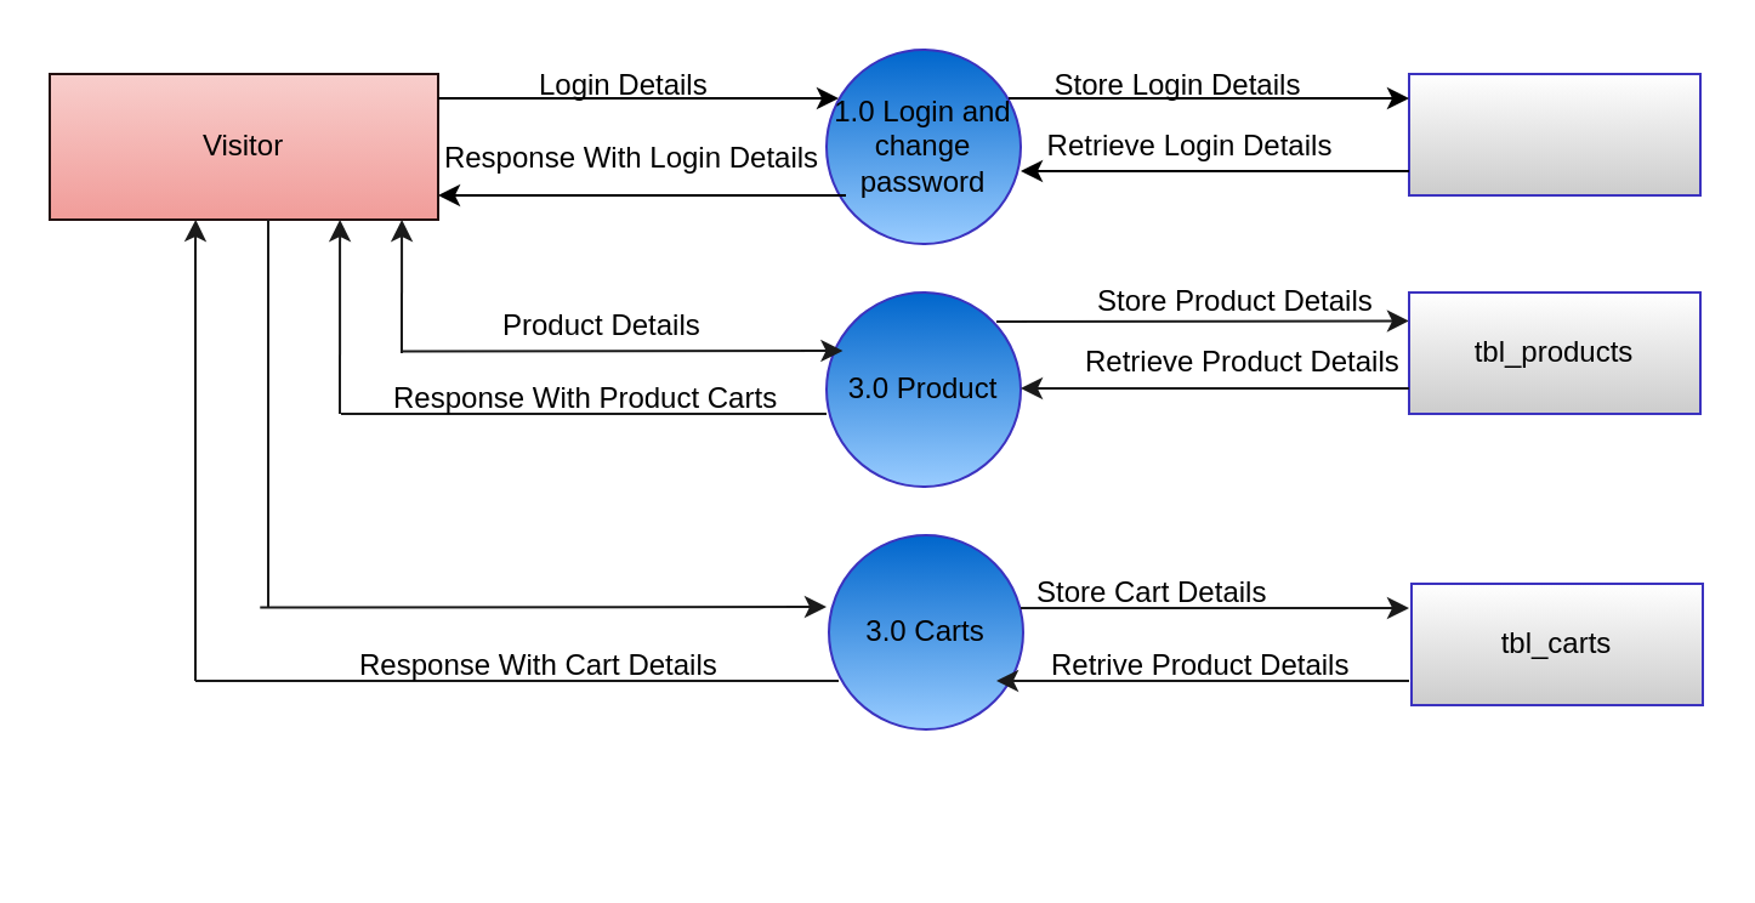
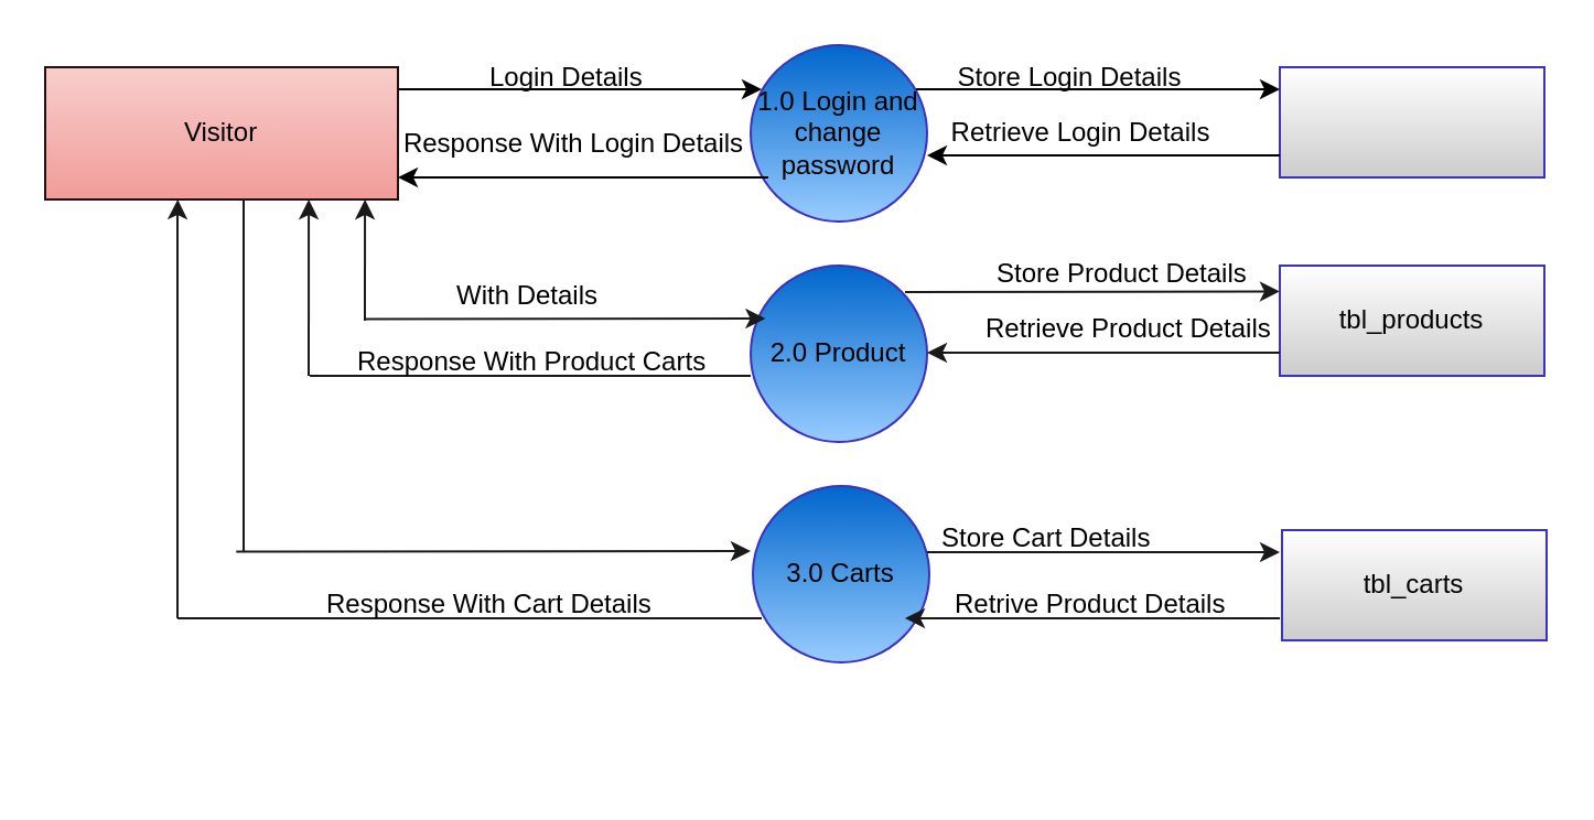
- <mxCell id="37" value="Product Details" style="text;whiteSpace=wrap;html=1;" parent="1" vertex="1"><mxGeometry x="205" y="120" width="110" height="40" as="geometry" /></mxCell>
+ <mxCell id="37" value="With Details" style="text;whiteSpace=wrap;html=1;" parent="1" vertex="1"><mxGeometry x="205" y="120" width="110" height="40" as="geometry" /></mxCell>
- <mxCell id="16" value="3.0 Product" style="ellipse;whiteSpace=wrap;html=1;aspect=fixed;strokeColor=#3B32BF;fillColor=#0066CC;gradientColor=#99CCFF;" parent="1" vertex="1"><mxGeometry x="340" y="120" width="80" height="80" as="geometry" /></mxCell>
+ <mxCell id="16" value="2.0 Product" style="ellipse;whiteSpace=wrap;html=1;aspect=fixed;strokeColor=#3B32BF;fillColor=#0066CC;gradientColor=#99CCFF;" parent="1" vertex="1"><mxGeometry x="340" y="120" width="80" height="80" as="geometry" /></mxCell>
